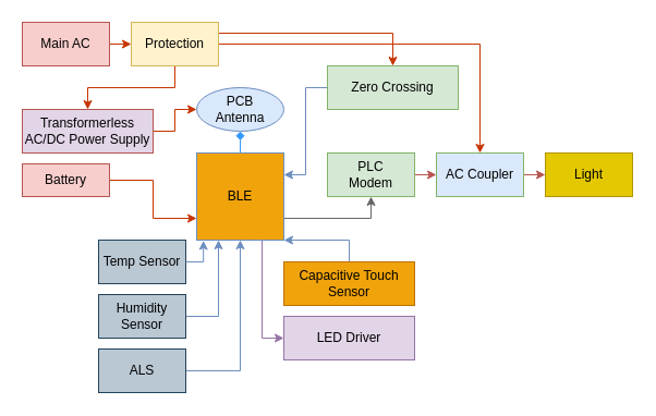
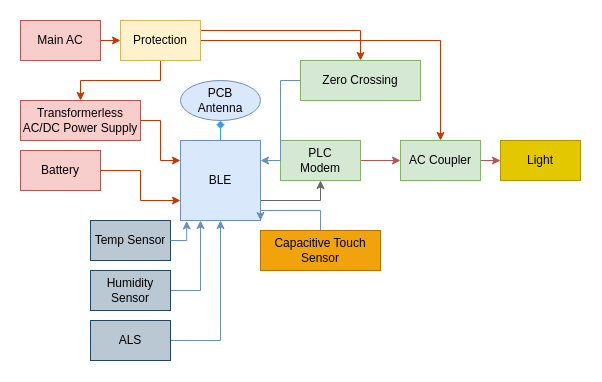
- <mxCell id="29" style="edgeStyle=orthogonalEdgeStyle;rounded=0;orthogonalLoop=1;jettySize=auto;html=1;exitX=1;exitY=0.5;exitDx=0;exitDy=0;fillColor=#fa6800;strokeColor=#C73500;" edge="1" parent="1" source="30" target="31"><mxGeometry relative="1" as="geometry" /></mxCell>
+ <mxCell id="29" style="edgeStyle=orthogonalEdgeStyle;rounded=0;orthogonalLoop=1;jettySize=auto;html=1;exitX=1;exitY=0.5;exitDx=0;exitDy=0;entryX=0;entryY=0.25;entryDx=0;entryDy=0;fillColor=#fa6800;strokeColor=#C73500;" edge="1" parent="1" source="30" target="5"><mxGeometry relative="1" as="geometry" /></mxCell>
- <mxCell id="30" value="Transformerless&lt;br&gt;AC/DC Power Supply" style="rounded=0;whiteSpace=wrap;html=1;fillColor=#e1d5e7;strokeColor=#b85450;" vertex="1" parent="1"><mxGeometry x="20" y="100" width="120" height="40" as="geometry" /></mxCell>
+ <mxCell id="30" value="Transformerless&lt;br&gt;AC/DC Power Supply" style="rounded=0;whiteSpace=wrap;html=1;fillColor=#f8cecc;strokeColor=#b85450;" vertex="1" parent="1"><mxGeometry x="20" y="100" width="120" height="40" as="geometry" /></mxCell>
- <mxCell id="13" value="PLC&lt;br&gt;Modem" style="rounded=0;whiteSpace=wrap;html=1;fillColor=#d5e8d4;strokeColor=#82b366;" vertex="1" parent="1"><mxGeometry x="300" y="140" width="80" height="40" as="geometry" /></mxCell>
+ <mxCell id="13" value="PLC&lt;br&gt;Modem" style="rounded=0;whiteSpace=wrap;html=1;fillColor=#d5e8d4;strokeColor=#82b366;" vertex="1" parent="1"><mxGeometry x="280" y="140" width="80" height="40" as="geometry" /></mxCell>
- <mxCell id="15" value="AC Coupler" style="rounded=0;whiteSpace=wrap;html=1;fillColor=#dae8fc;strokeColor=#82b366;" vertex="1" parent="1"><mxGeometry x="400" y="140" width="80" height="40" as="geometry" /></mxCell>
+ <mxCell id="15" value="AC Coupler" style="rounded=0;whiteSpace=wrap;html=1;fillColor=#d5e8d4;strokeColor=#82b366;" vertex="1" parent="1"><mxGeometry x="400" y="140" width="80" height="40" as="geometry" /></mxCell>
- <mxCell id="28" value="Battery" style="rounded=0;whiteSpace=wrap;html=1;fillColor=#f8cecc;strokeColor=#b85450;" vertex="1" parent="1"><mxGeometry x="20" y="150" width="80" height="30" as="geometry" /></mxCell>
+ <mxCell id="28" value="Battery" style="rounded=0;whiteSpace=wrap;html=1;fillColor=#f8cecc;strokeColor=#b85450;" vertex="1" parent="1"><mxGeometry x="20" y="150" width="80" height="40" as="geometry" /></mxCell>
- <mxCell id="5" value="BLE" style="rounded=0;whiteSpace=wrap;html=1;fillColor=#f0a30a;strokeColor=#6c8ebf;" vertex="1" parent="1"><mxGeometry x="180" y="140" width="80" height="80" as="geometry" /></mxCell>
+ <mxCell id="5" value="BLE" style="rounded=0;whiteSpace=wrap;html=1;fillColor=#dae8fc;strokeColor=#6c8ebf;" vertex="1" parent="1"><mxGeometry x="180" y="140" width="80" height="80" as="geometry" /></mxCell>
- <mxCell id="20" value="Capacitive Touch&lt;br&gt;Sensor" style="rounded=0;whiteSpace=wrap;html=1;fillColor=#f0a30a;strokeColor=#BD7000;fontColor=#000000;" vertex="1" parent="1"><mxGeometry x="260" y="240" width="120" height="40" as="geometry" /></mxCell>
+ <mxCell id="20" value="Capacitive Touch&lt;br&gt;Sensor" style="rounded=0;whiteSpace=wrap;html=1;fillColor=#f0a30a;strokeColor=#BD7000;fontColor=#000000;" vertex="1" parent="1"><mxGeometry x="260" y="230" width="120" height="40" as="geometry" /></mxCell>
- <mxCell id="4" style="edgeStyle=orthogonalEdgeStyle;rounded=0;orthogonalLoop=1;jettySize=auto;html=1;exitX=0.75;exitY=1;exitDx=0;exitDy=0;entryX=0;entryY=0.5;entryDx=0;entryDy=0;fillColor=#e1d5e7;strokeColor=#9673a6;" edge="1" parent="1" source="5" target="18"><mxGeometry relative="1" as="geometry" /></mxCell>
- <mxCell id="18" value="LED Driver" style="rounded=0;whiteSpace=wrap;html=1;fillColor=#e1d5e7;strokeColor=#9673a6;" vertex="1" parent="1"><mxGeometry x="260" y="290" width="120" height="40" as="geometry" /></mxCell>
